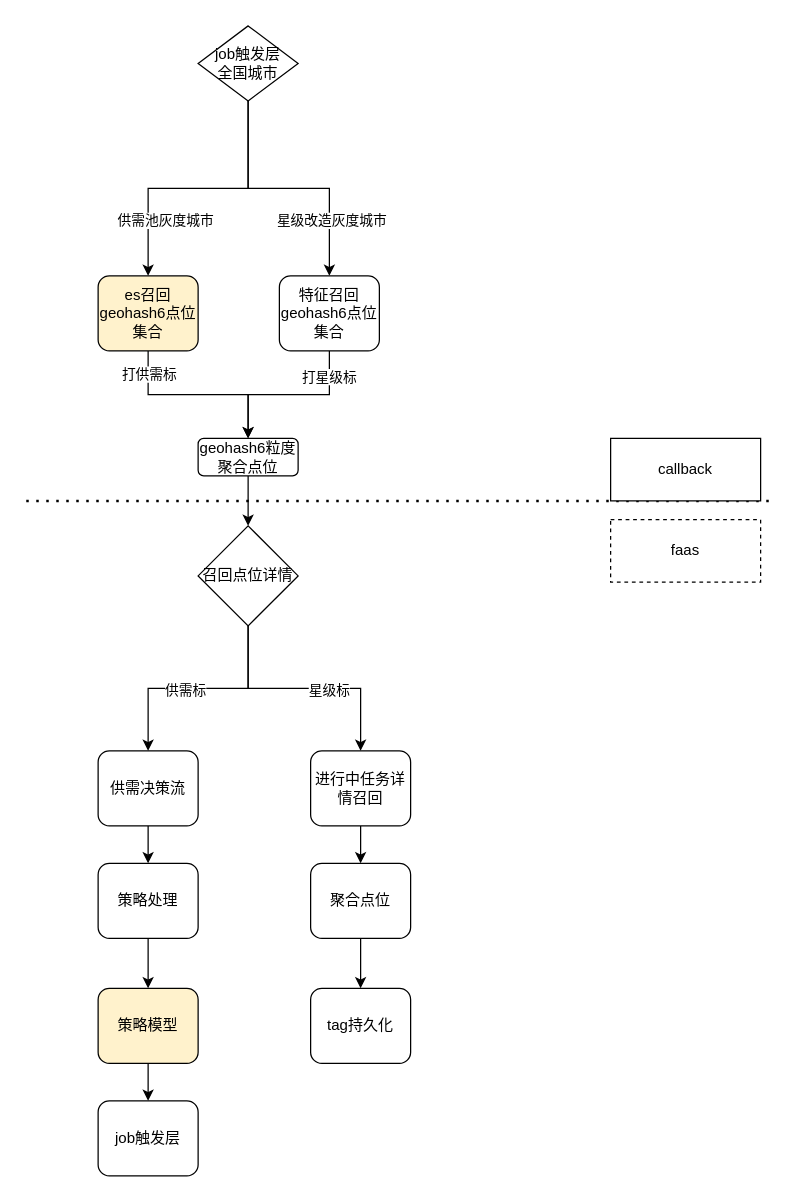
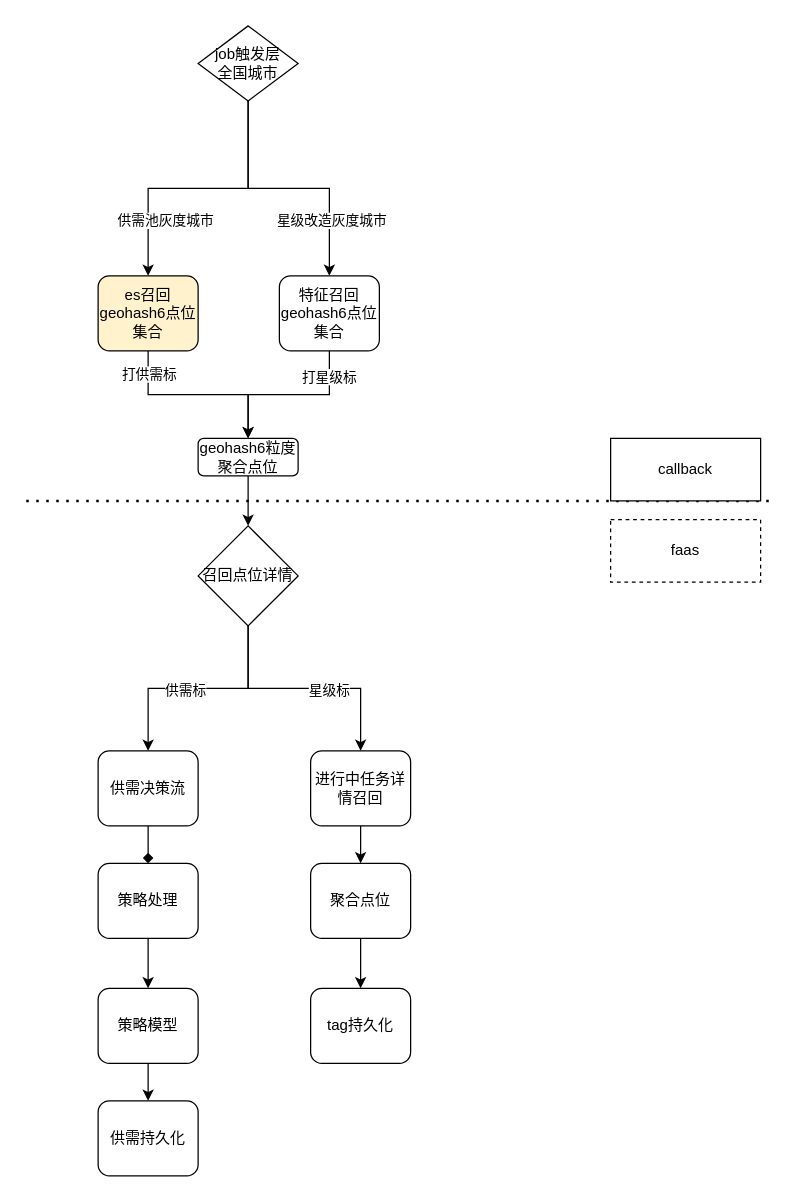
- <mxCell id="15" style="edgeStyle=orthogonalEdgeStyle;rounded=0;orthogonalLoop=1;jettySize=auto;html=1;entryX=0.5;entryY=0;entryDx=0;entryDy=0;" edge="1" parent="1" source="16" target="28"><mxGeometry relative="1" as="geometry" /></mxCell>
+ <mxCell id="15" style="edgeStyle=orthogonalEdgeStyle;rounded=0;orthogonalLoop=1;jettySize=auto;html=1;entryX=0.5;entryY=0;entryDx=0;entryDy=0;endArrow=diamond;" edge="1" parent="1" source="16" target="28"><mxGeometry relative="1" as="geometry" /></mxCell>
- <mxCell id="30" value="策略模型" style="rounded=1;whiteSpace=wrap;html=1;fillColor=#fff2cc;" vertex="1" parent="1"><mxGeometry x="78" y="790" width="80" height="60" as="geometry" /></mxCell>
+ <mxCell id="30" value="策略模型" style="rounded=1;whiteSpace=wrap;html=1;" vertex="1" parent="1"><mxGeometry x="78" y="790" width="80" height="60" as="geometry" /></mxCell>
- <mxCell id="34" value="job触发层" style="rounded=1;whiteSpace=wrap;html=1;" vertex="1" parent="1"><mxGeometry x="78" y="880" width="80" height="60" as="geometry" /></mxCell>
+ <mxCell id="34" value="供需持久化" style="rounded=1;whiteSpace=wrap;html=1;" vertex="1" parent="1"><mxGeometry x="78" y="880" width="80" height="60" as="geometry" /></mxCell>
